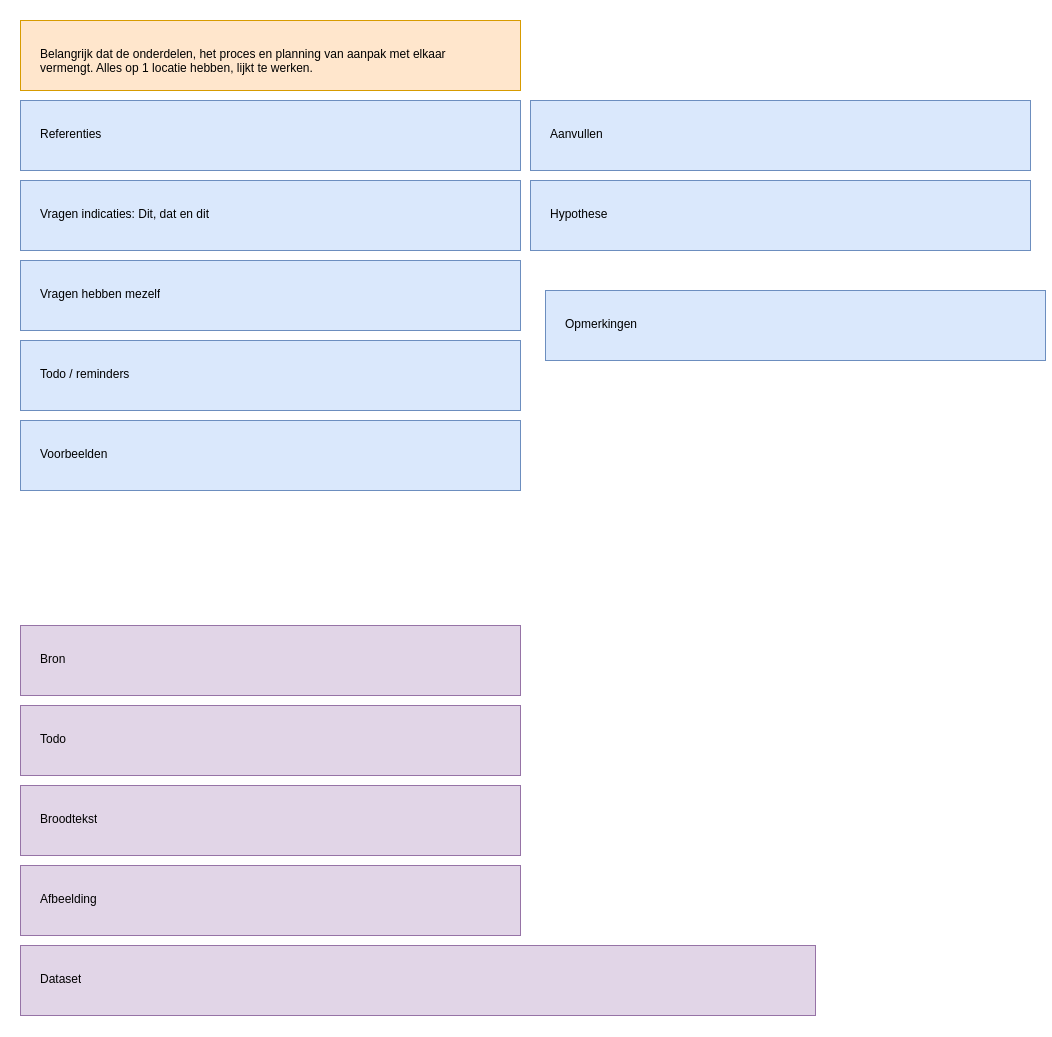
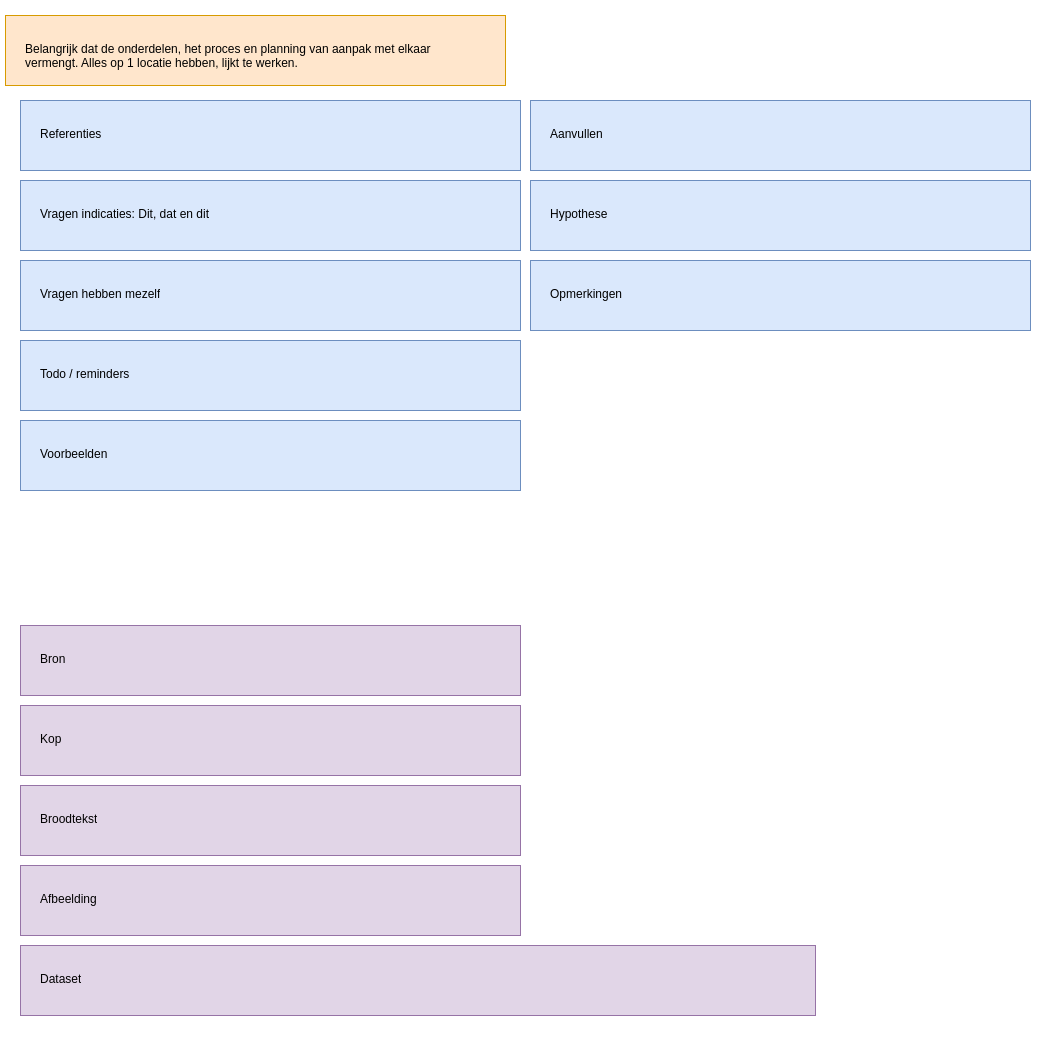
- <mxCell id="14" value="&lt;span id=&quot;docs-internal-guid-30df9070-7fff-03b2-cffd-e66a05f287d5&quot;&gt;&lt;p&gt;&lt;span title=&quot;Laatst toegevoegde bron&quot;&gt;Belangrijk dat de onderdelen, het proces en planning van aanpak met elkaar vermengt. Alles op 1 locatie hebben, lijkt te werken.&amp;nbsp;&lt;/span&gt;&lt;br&gt;&lt;/p&gt;&lt;/span&gt;" style="text;html=1;strokeColor=#d79b00;fillColor=#ffe6cc;spacingLeft=10;spacingRight=10;whiteSpace=wrap;overflow=hidden;rotatable=0;points=[[0,0.5],[1,0.5]];portConstraint=eastwest;spacing=10;" vertex="1" parent="1"><mxGeometry x="20" y="20" width="500" height="70" as="geometry" /></mxCell>
+ <mxCell id="14" value="&lt;span id=&quot;docs-internal-guid-30df9070-7fff-03b2-cffd-e66a05f287d5&quot;&gt;&lt;p&gt;&lt;span title=&quot;Laatst toegevoegde bron&quot;&gt;Belangrijk dat de onderdelen, het proces en planning van aanpak met elkaar vermengt. Alles op 1 locatie hebben, lijkt te werken.&amp;nbsp;&lt;/span&gt;&lt;br&gt;&lt;/p&gt;&lt;/span&gt;" style="text;html=1;strokeColor=#d79b00;fillColor=#ffe6cc;spacingLeft=10;spacingRight=10;whiteSpace=wrap;overflow=hidden;rotatable=0;points=[[0,0.5],[1,0.5]];portConstraint=eastwest;spacing=10;" vertex="1" parent="1"><mxGeometry x="5" y="15" width="500" height="70" as="geometry" /></mxCell>
- <mxCell id="15" value="&lt;span id=&quot;docs-internal-guid-30df9070-7fff-03b2-cffd-e66a05f287d5&quot;&gt;&lt;p&gt;&lt;span title=&quot;Laatst toegevoegde bron&quot;&gt;Opmerkingen&lt;/span&gt;&lt;br&gt;&lt;/p&gt;&lt;/span&gt;" style="text;html=1;strokeColor=#6c8ebf;fillColor=#dae8fc;spacingLeft=10;spacingRight=10;whiteSpace=wrap;overflow=hidden;rotatable=0;points=[[0,0.5],[1,0.5]];portConstraint=eastwest;spacing=10;" vertex="1" parent="1"><mxGeometry x="545" y="290" width="500" height="70" as="geometry" /></mxCell>
+ <mxCell id="15" value="&lt;span id=&quot;docs-internal-guid-30df9070-7fff-03b2-cffd-e66a05f287d5&quot;&gt;&lt;p&gt;&lt;span title=&quot;Laatst toegevoegde bron&quot;&gt;Opmerkingen&lt;/span&gt;&lt;br&gt;&lt;/p&gt;&lt;/span&gt;" style="text;html=1;strokeColor=#6c8ebf;fillColor=#dae8fc;spacingLeft=10;spacingRight=10;whiteSpace=wrap;overflow=hidden;rotatable=0;points=[[0,0.5],[1,0.5]];portConstraint=eastwest;spacing=10;" vertex="1" parent="1"><mxGeometry x="530" y="260" width="500" height="70" as="geometry" /></mxCell>
- <mxCell id="8" value="&lt;span id=&quot;docs-internal-guid-30df9070-7fff-03b2-cffd-e66a05f287d5&quot;&gt;&lt;p&gt;&lt;span title=&quot;Laatst toegevoegde bron&quot;&gt;Todo&lt;/span&gt;&lt;br&gt;&lt;/p&gt;&lt;/span&gt;" style="text;html=1;strokeColor=#9673a6;fillColor=#e1d5e7;spacingLeft=10;spacingRight=10;whiteSpace=wrap;overflow=hidden;rotatable=0;points=[[0,0.5],[1,0.5]];portConstraint=eastwest;spacing=10;" vertex="1" parent="1"><mxGeometry x="20" y="705" width="500" height="70" as="geometry" /></mxCell>
+ <mxCell id="8" value="&lt;span id=&quot;docs-internal-guid-30df9070-7fff-03b2-cffd-e66a05f287d5&quot;&gt;&lt;p&gt;&lt;span title=&quot;Laatst toegevoegde bron&quot;&gt;Kop&lt;/span&gt;&lt;br&gt;&lt;/p&gt;&lt;/span&gt;" style="text;html=1;strokeColor=#9673a6;fillColor=#e1d5e7;spacingLeft=10;spacingRight=10;whiteSpace=wrap;overflow=hidden;rotatable=0;points=[[0,0.5],[1,0.5]];portConstraint=eastwest;spacing=10;" vertex="1" parent="1"><mxGeometry x="20" y="705" width="500" height="70" as="geometry" /></mxCell>
